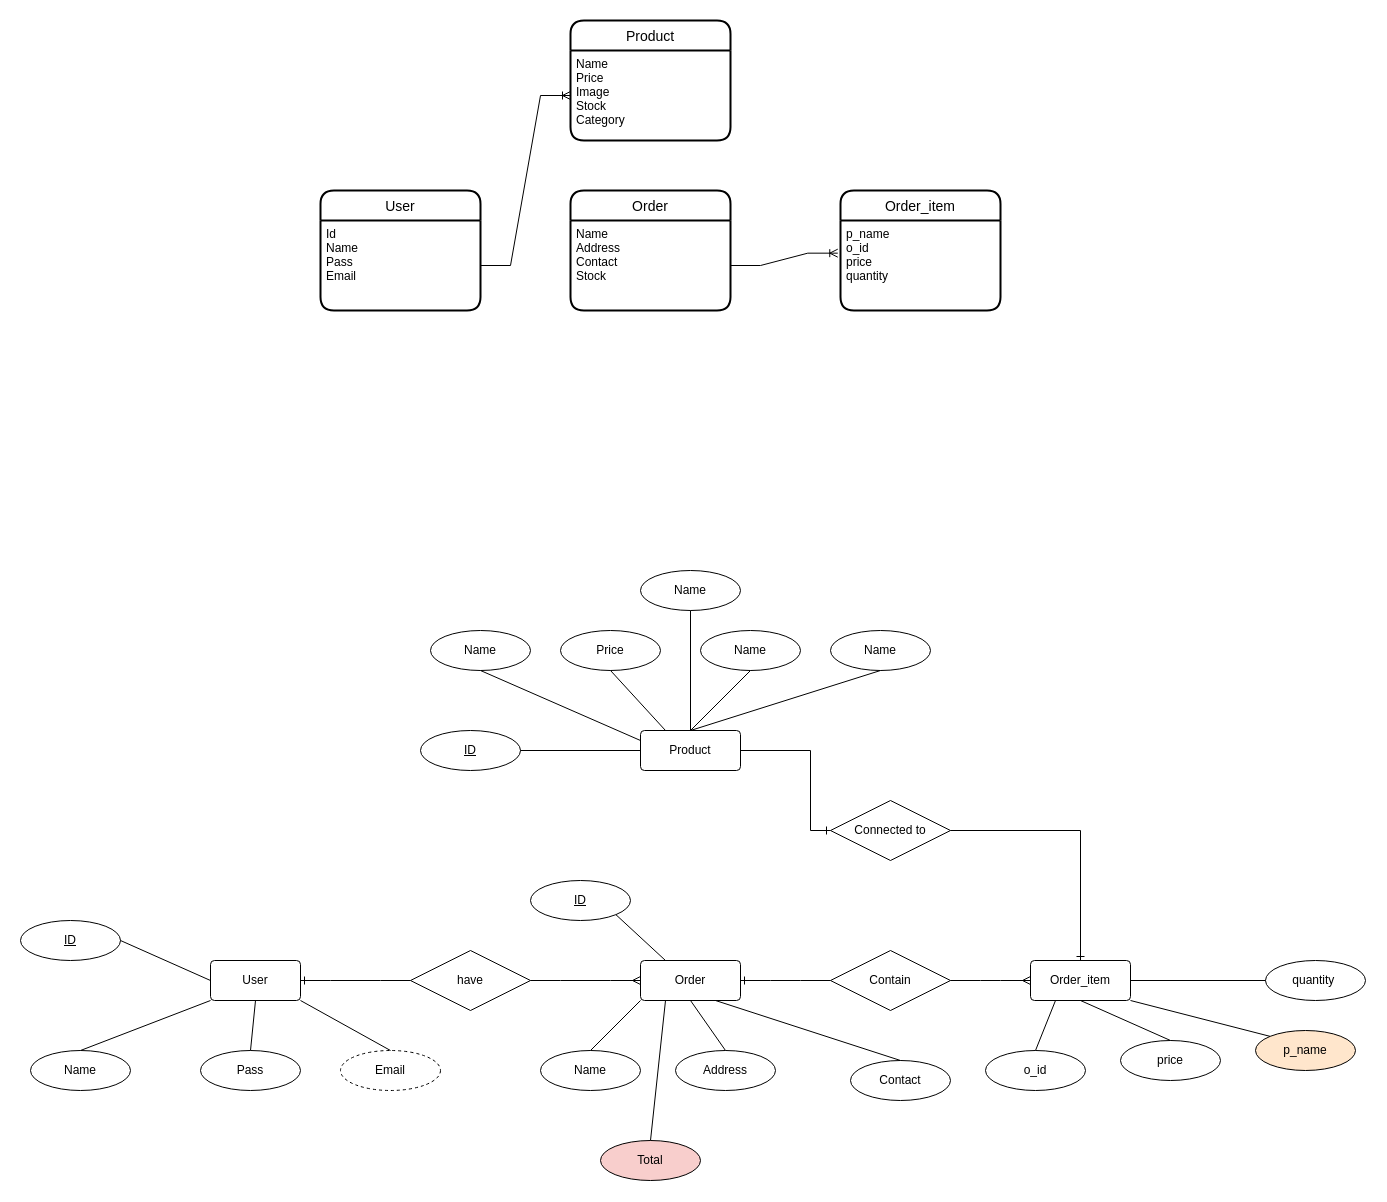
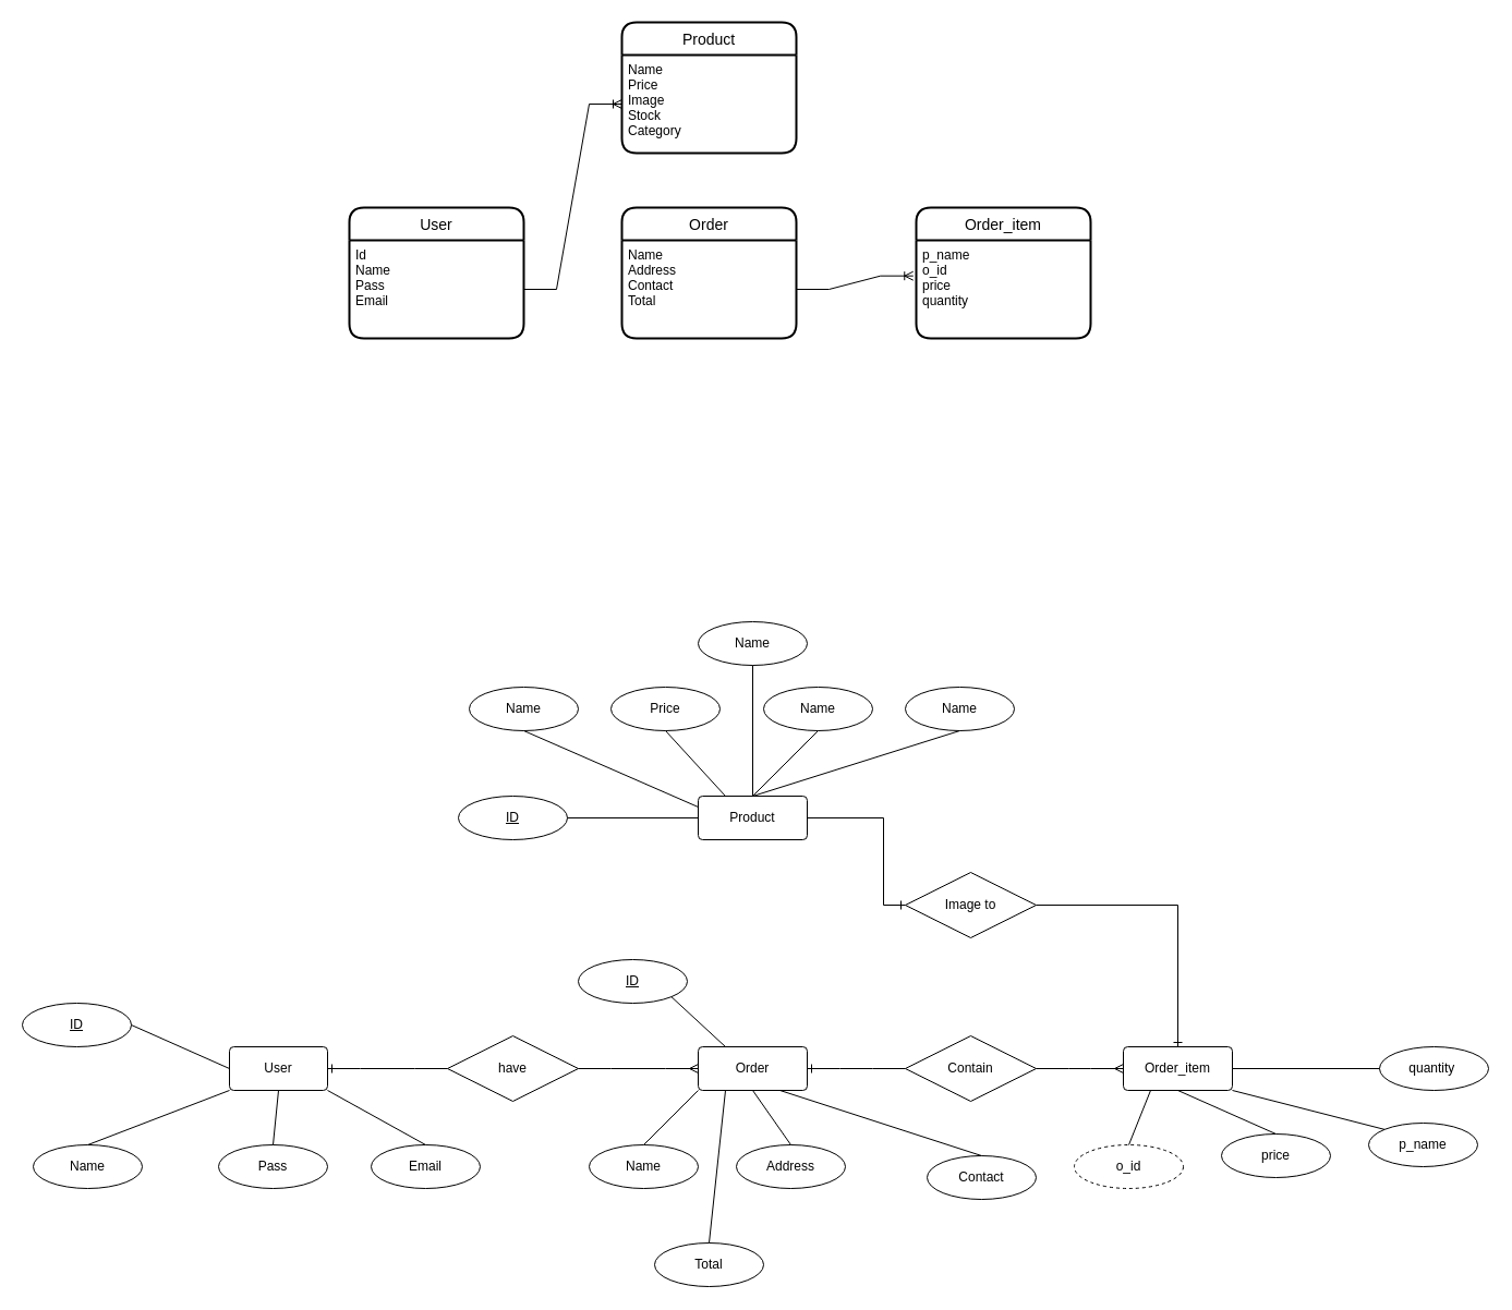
- <mxCell id="5" value="Name&#10;Address&#10;Contact&#10;Stock" style="align=left;strokeColor=none;fillColor=none;spacingLeft=4;fontSize=12;verticalAlign=top;resizable=0;rotatable=0;part=1;" vertex="1" parent="4"><mxGeometry y="30" width="160" height="90" as="geometry" /></mxCell>
+ <mxCell id="5" value="Name&#10;Address&#10;Contact&#10;Total" style="align=left;strokeColor=none;fillColor=none;spacingLeft=4;fontSize=12;verticalAlign=top;resizable=0;rotatable=0;part=1;" vertex="1" parent="4"><mxGeometry y="30" width="160" height="90" as="geometry" /></mxCell>
- <mxCell id="22" value="Connected to" style="shape=rhombus;perimeter=rhombusPerimeter;whiteSpace=wrap;html=1;align=center;" vertex="1" parent="1"><mxGeometry x="830" y="800" width="120" height="60" as="geometry" /></mxCell>
+ <mxCell id="22" value="Image to" style="shape=rhombus;perimeter=rhombusPerimeter;whiteSpace=wrap;html=1;align=center;" vertex="1" parent="1"><mxGeometry x="830" y="800" width="120" height="60" as="geometry" /></mxCell>
- <mxCell id="43" value="p_name" style="ellipse;whiteSpace=wrap;html=1;align=center;fillColor=#ffe6cc;" vertex="1" parent="1"><mxGeometry x="1255" y="1030" width="100" height="40" as="geometry" /></mxCell>
+ <mxCell id="43" value="p_name" style="ellipse;whiteSpace=wrap;html=1;align=center;" vertex="1" parent="1"><mxGeometry x="1255" y="1030" width="100" height="40" as="geometry" /></mxCell>
- <mxCell id="27" value="Email" style="ellipse;whiteSpace=wrap;html=1;align=center;dashed=1;" vertex="1" parent="1"><mxGeometry x="340" y="1050" width="100" height="40" as="geometry" /></mxCell>
+ <mxCell id="27" value="Email" style="ellipse;whiteSpace=wrap;html=1;align=center;" vertex="1" parent="1"><mxGeometry x="340" y="1050" width="100" height="40" as="geometry" /></mxCell>
- <mxCell id="47" value="o_id" style="ellipse;whiteSpace=wrap;html=1;align=center;" vertex="1" parent="1"><mxGeometry x="985" y="1050" width="100" height="40" as="geometry" /></mxCell>
+ <mxCell id="47" value="o_id" style="ellipse;whiteSpace=wrap;html=1;align=center;dashed=1;" vertex="1" parent="1"><mxGeometry x="985" y="1050" width="100" height="40" as="geometry" /></mxCell>
- <mxCell id="36" value="Total" style="ellipse;whiteSpace=wrap;html=1;align=center;fillColor=#f8cecc;" vertex="1" parent="1"><mxGeometry x="600" y="1140" width="100" height="40" as="geometry" /></mxCell>
+ <mxCell id="36" value="Total" style="ellipse;whiteSpace=wrap;html=1;align=center;" vertex="1" parent="1"><mxGeometry x="600" y="1140" width="100" height="40" as="geometry" /></mxCell>
